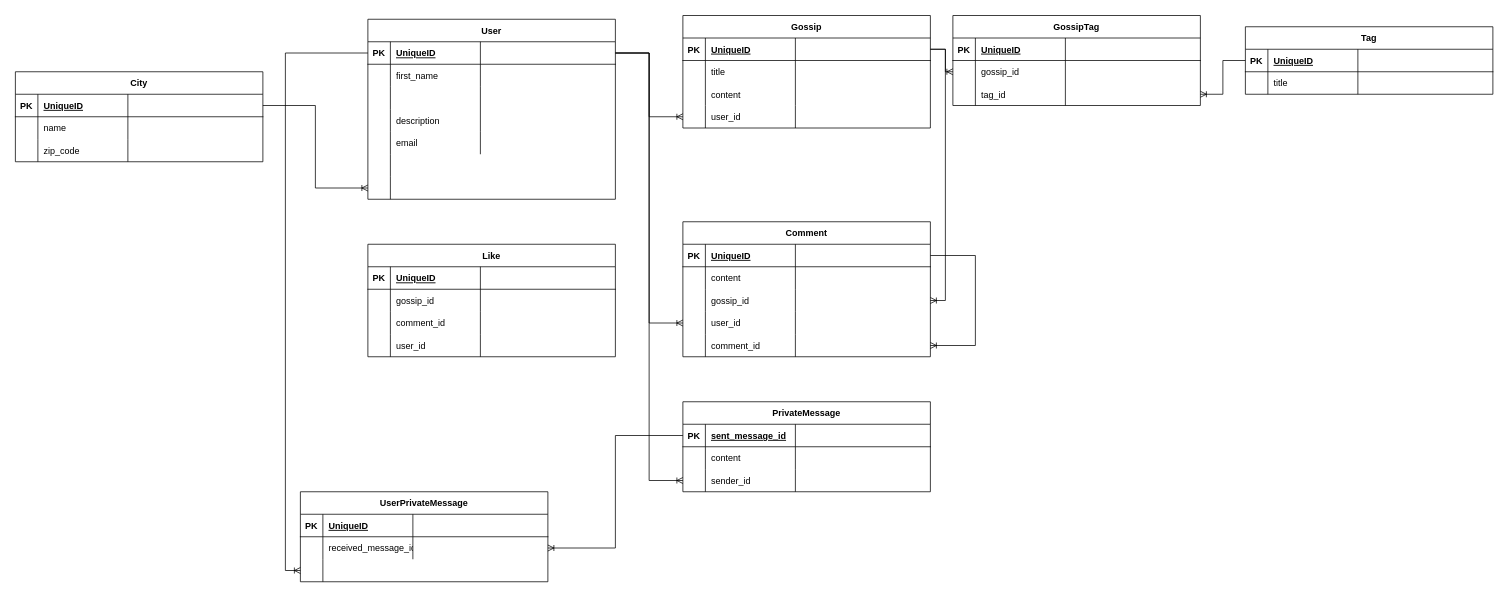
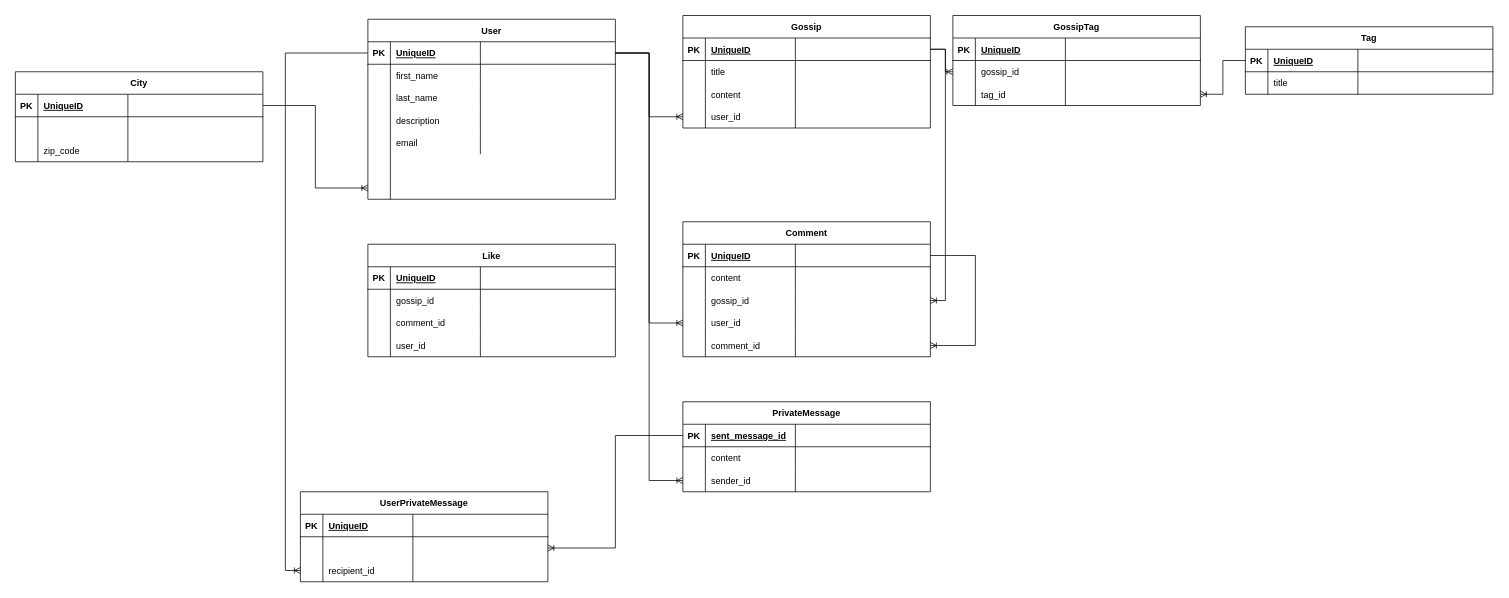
+ <mxCell id="13" value="last_name" style="shape=partialRectangle;connectable=0;fillColor=none;top=0;left=0;bottom=0;right=0;align=left;spacingLeft=6;overflow=hidden;resizeHeight=1;" vertex="1" parent="11"><mxGeometry x="30" width="120" height="30" as="geometry" /></mxCell>
- <mxCell id="36" value="name" style="shape=partialRectangle;connectable=0;fillColor=none;top=0;left=0;bottom=0;right=0;align=left;spacingLeft=6;overflow=hidden;resizeHeight=1;" vertex="1" parent="34"><mxGeometry x="30" width="120" height="30" as="geometry" /></mxCell>
- <mxCell id="106" value="received_message_id" style="shape=partialRectangle;connectable=0;fillColor=none;top=0;left=0;bottom=0;right=0;align=left;spacingLeft=6;overflow=hidden;resizeHeight=1;" vertex="1" parent="104"><mxGeometry x="30" width="120" height="30" as="geometry" /></mxCell>
+ <mxCell id="110" value="recipient_id" style="shape=partialRectangle;connectable=0;fillColor=none;top=0;left=0;bottom=0;right=0;align=left;spacingLeft=6;overflow=hidden;resizeHeight=1;" vertex="1" parent="108"><mxGeometry x="30" width="120" height="30" as="geometry" /></mxCell>
